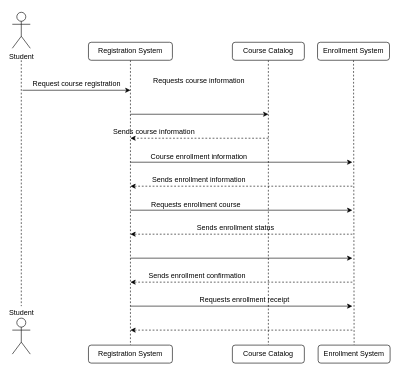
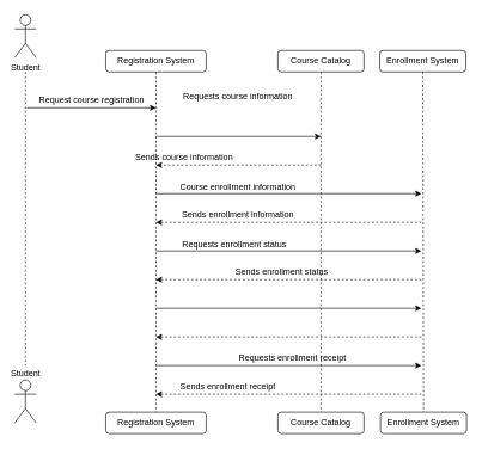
- <mxCell id="30" value="Requests enrollment course" style="text;html=1;align=center;verticalAlign=middle;resizable=0;points=[];autosize=1;strokeColor=none;fillColor=none;" vertex="1" parent="1"><mxGeometry x="241" y="327" width="170" height="30" as="geometry" /></mxCell>
+ <mxCell id="30" value="Requests enrollment status" style="text;html=1;align=center;verticalAlign=middle;resizable=0;points=[];autosize=1;strokeColor=none;fillColor=none;" vertex="1" parent="1"><mxGeometry x="241" y="327" width="170" height="30" as="geometry" /></mxCell>
- <mxCell id="32" value="Sends enrollment confirmation" style="text;html=1;align=center;verticalAlign=middle;resizable=0;points=[];autosize=1;strokeColor=none;fillColor=none;" vertex="1" parent="1"><mxGeometry x="233" y="445" width="190" height="30" as="geometry" /></mxCell>
+ <mxCell id="34" value="Sends enrollment receipt" style="text;html=1;align=center;verticalAlign=middle;resizable=0;points=[];autosize=1;strokeColor=none;fillColor=none;" vertex="1" parent="1"><mxGeometry x="237" y="525" width="160" height="30" as="geometry" /></mxCell>
